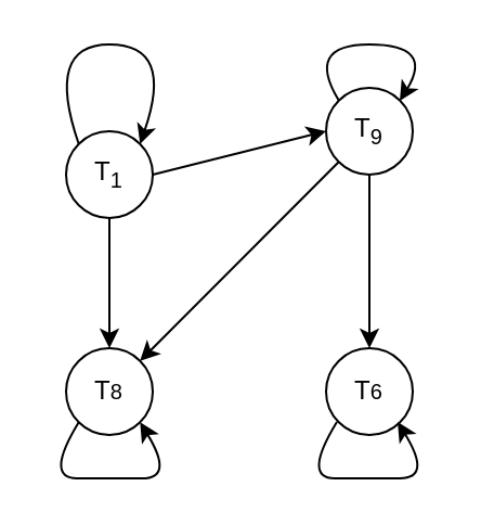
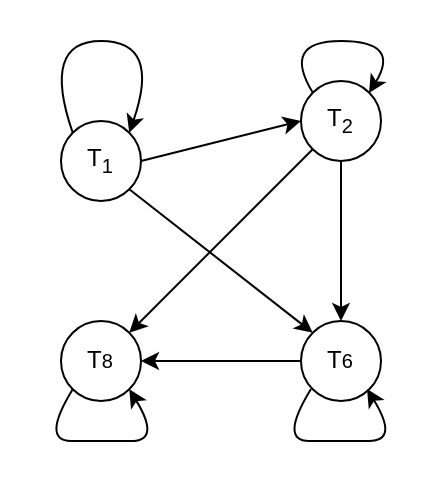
- <mxCell id="3" value="T&lt;sub&gt;9&lt;/sub&gt;" style="ellipse;whiteSpace=wrap;html=1;aspect=fixed;" parent="1" vertex="1"><mxGeometry x="150" y="40" width="40" height="40" as="geometry" /></mxCell>
+ <mxCell id="3" value="T&lt;sub&gt;2&lt;/sub&gt;" style="ellipse;whiteSpace=wrap;html=1;aspect=fixed;" parent="1" vertex="1"><mxGeometry x="150" y="40" width="40" height="40" as="geometry" /></mxCell>
- <mxCell id="9" value="" style="endArrow=classic;html=1;rounded=0;exitX=0.5;exitY=1;exitDx=0;exitDy=0;" parent="1" source="2" target="4" edge="1"><mxGeometry width="50" height="50" relative="1" as="geometry"><mxPoint x="74" y="84" as="sourcePoint" /><mxPoint x="166" y="176" as="targetPoint" /></mxGeometry></mxCell>
+ <mxCell id="8" value="" style="endArrow=classic;html=1;rounded=0;exitX=1;exitY=1;exitDx=0;exitDy=0;entryX=0;entryY=0;entryDx=0;entryDy=0;" parent="1" source="2" target="5" edge="1"><mxGeometry width="50" height="50" relative="1" as="geometry"><mxPoint x="160" y="190" as="sourcePoint" /><mxPoint x="80" y="190" as="targetPoint" /></mxGeometry></mxCell>
+ <mxCell id="7" value="" style="endArrow=classic;html=1;rounded=0;exitX=0;exitY=0.5;exitDx=0;exitDy=0;entryX=1;entryY=0.5;entryDx=0;entryDy=0;" parent="1" source="5" target="4" edge="1"><mxGeometry width="50" height="50" relative="1" as="geometry"><mxPoint x="80" y="70" as="sourcePoint" /><mxPoint x="160" y="70" as="targetPoint" /></mxGeometry></mxCell>
